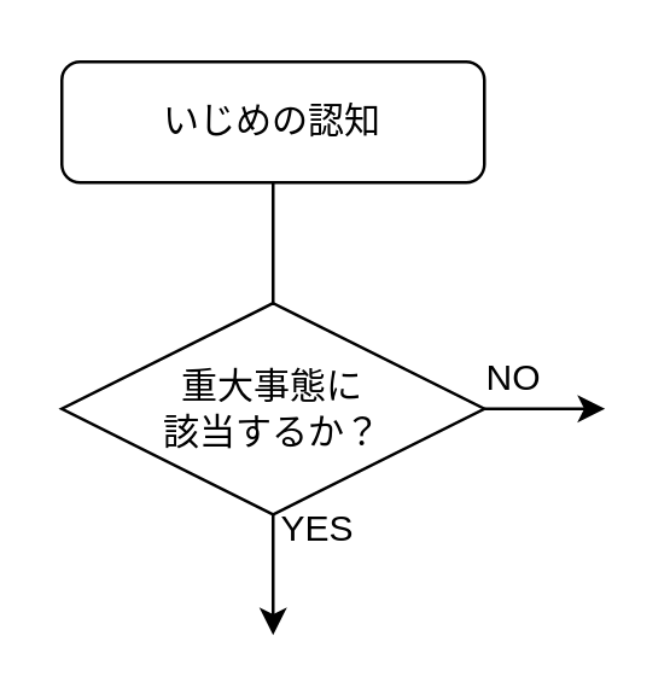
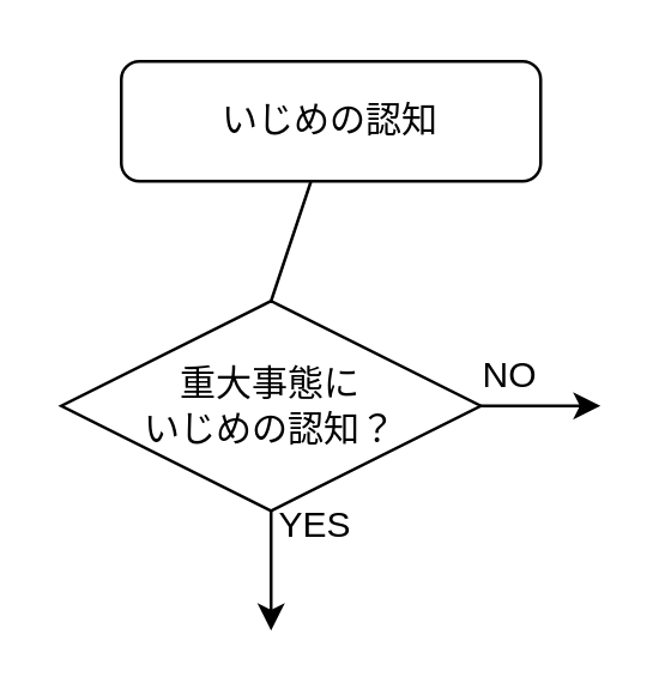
- <mxCell id="3" value="いじめの認知" style="rounded=1;whiteSpace=wrap;html=1;" vertex="1" parent="1"><mxGeometry width="140" height="40" as="geometry" x="20" y="20" /></mxCell>
+ <mxCell id="3" value="いじめの認知" style="rounded=1;whiteSpace=wrap;html=1;" vertex="1" parent="1"><mxGeometry x="40" y="20" width="140" height="40" as="geometry" /></mxCell>
- <mxCell id="6" value="重大事態に&lt;br&gt;該当するか？" style="rhombus;whiteSpace=wrap;html=1;" vertex="1" parent="1"><mxGeometry y="100" width="140" height="70" as="geometry" x="20" /></mxCell>
+ <mxCell id="6" value="重大事態に&lt;br&gt;いじめの認知？" style="rhombus;whiteSpace=wrap;html=1;" vertex="1" parent="1"><mxGeometry y="100" width="140" height="70" as="geometry" x="20" /></mxCell>
